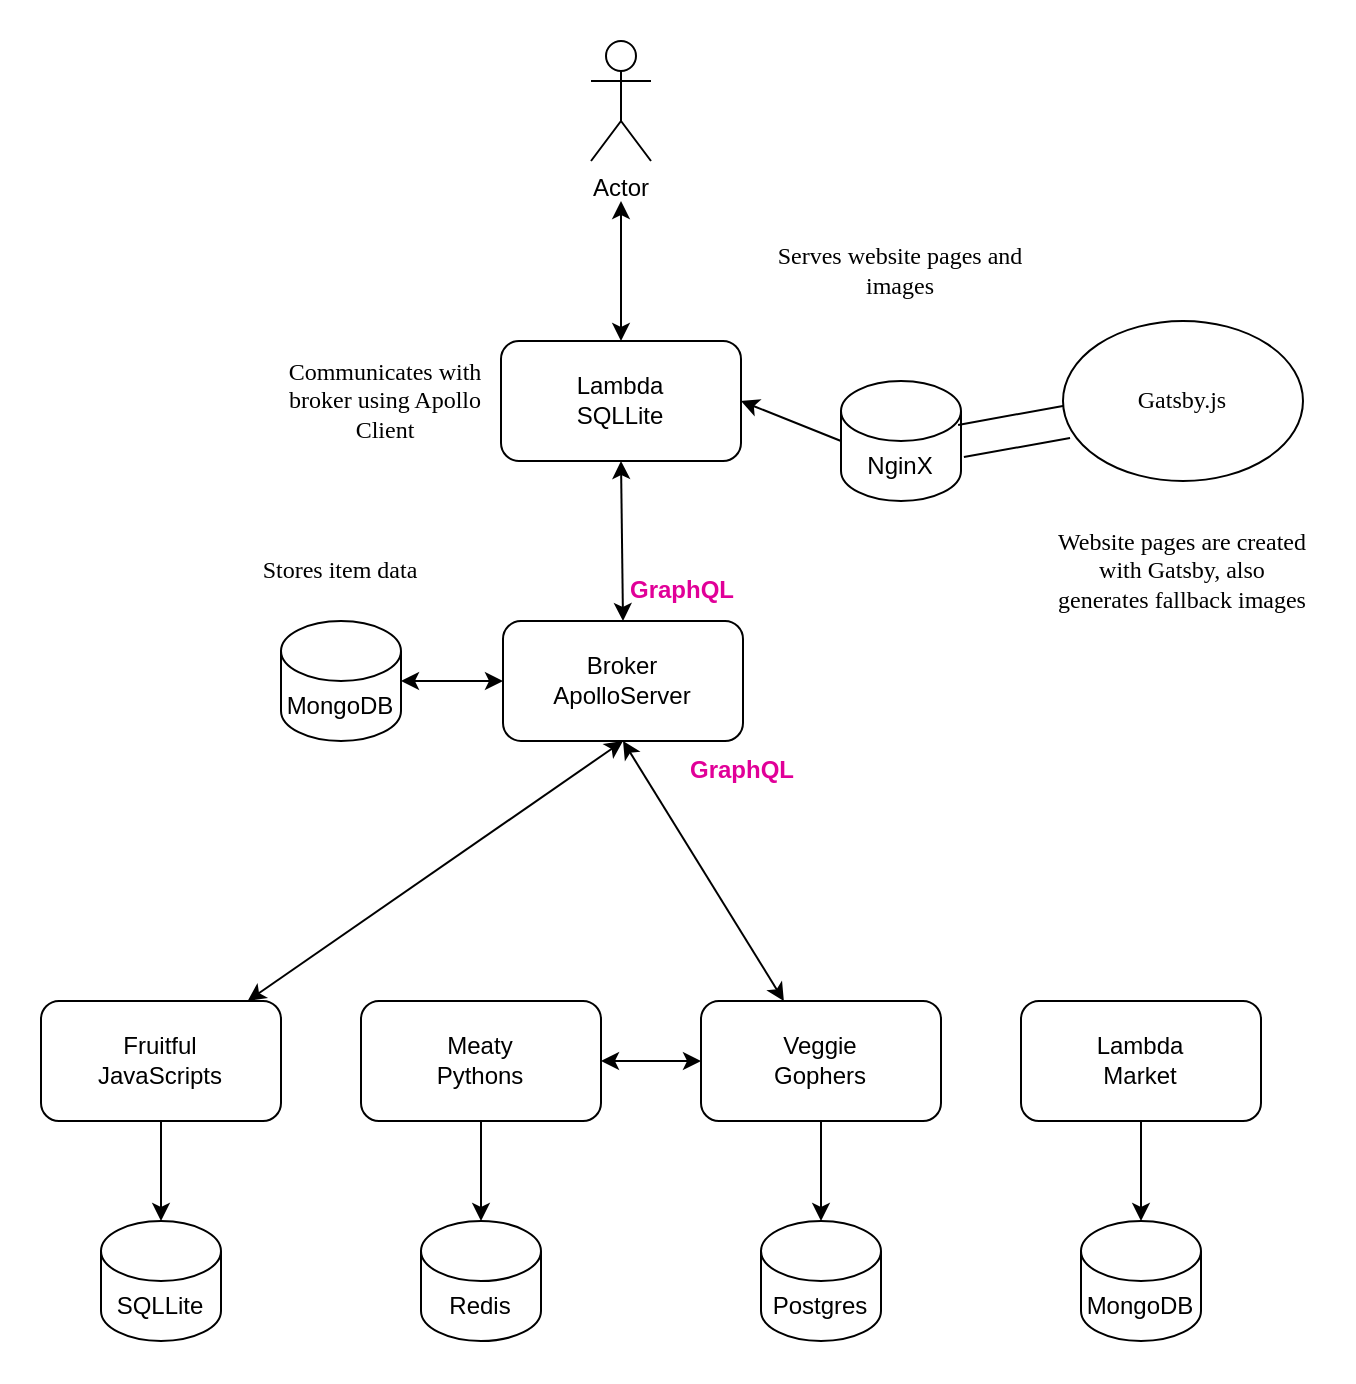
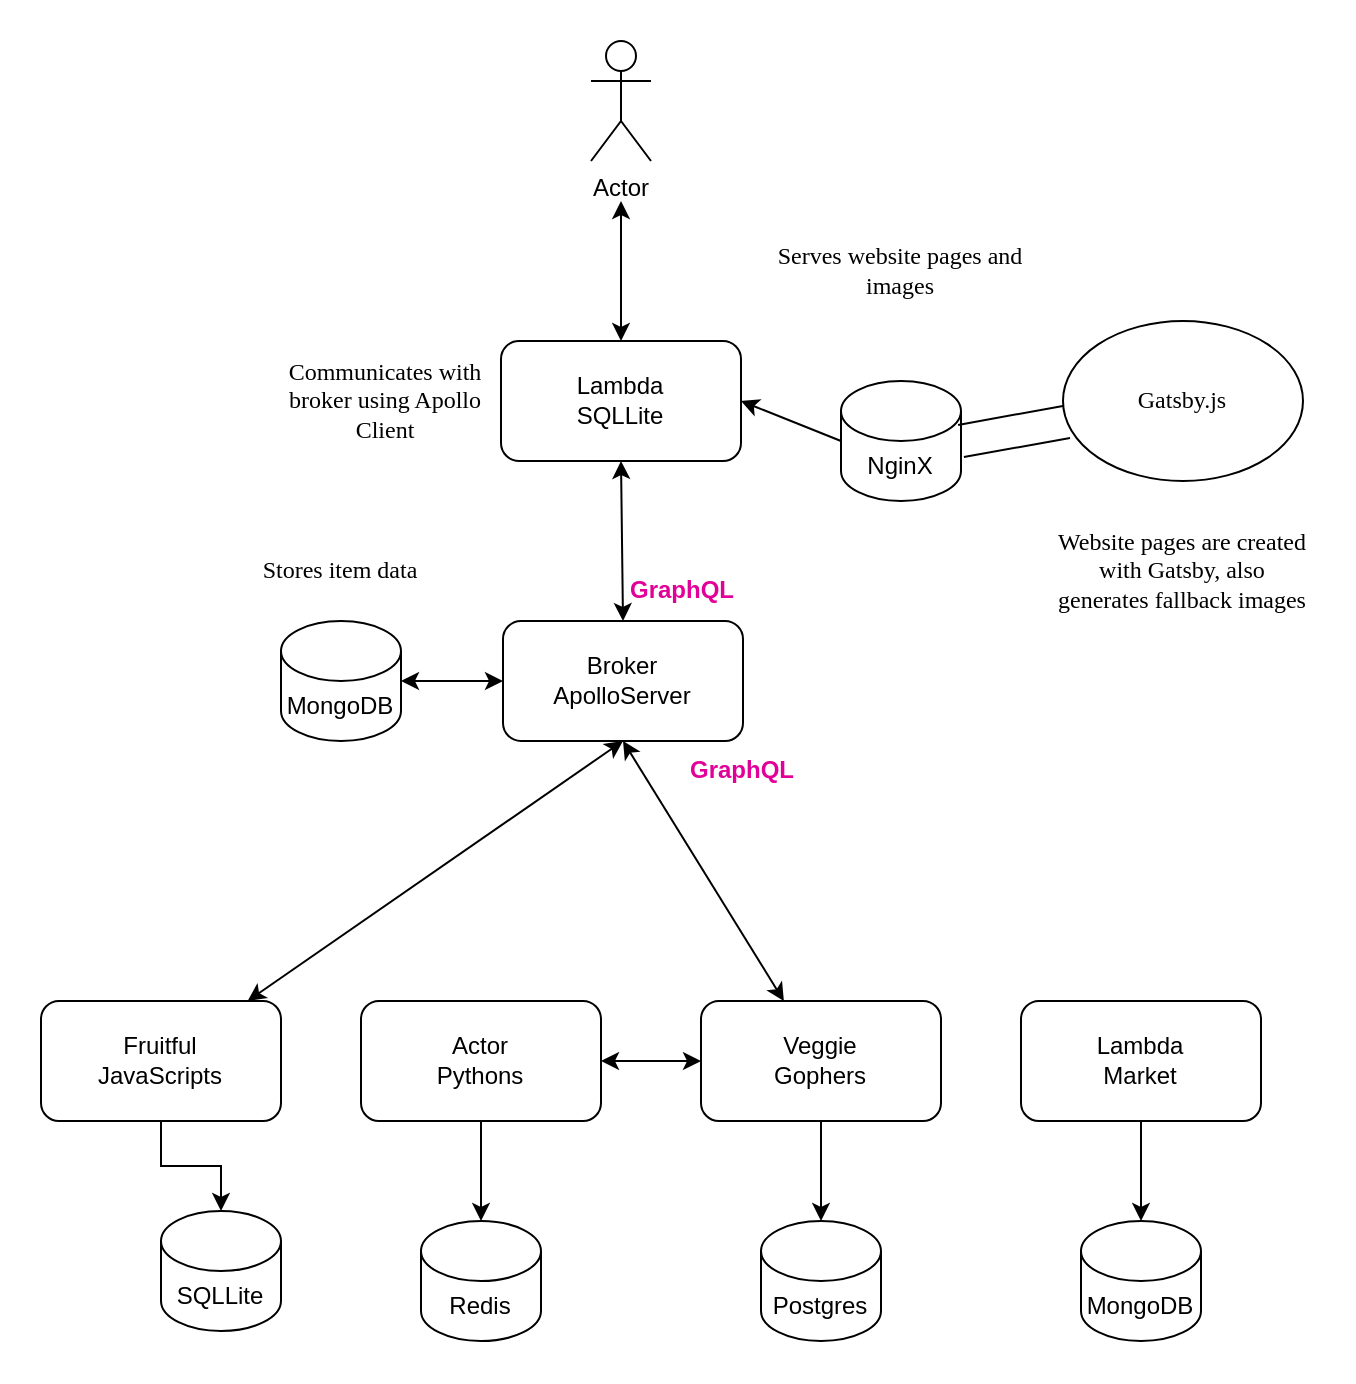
- <mxCell id="14" value="Meaty&lt;br&gt;Pythons" style="rounded=1;whiteSpace=wrap;html=1;" parent="1" vertex="1"><mxGeometry x="180" y="500" width="120" height="60" as="geometry" /></mxCell>
+ <mxCell id="14" value="Actor&lt;br&gt;Pythons" style="rounded=1;whiteSpace=wrap;html=1;" parent="1" vertex="1"><mxGeometry x="180" y="500" width="120" height="60" as="geometry" /></mxCell>
- <mxCell id="9" value="SQLLite" style="shape=cylinder3;whiteSpace=wrap;html=1;boundedLbl=1;backgroundOutline=1;size=15;" parent="1" vertex="1"><mxGeometry x="50" y="610" width="60" height="60" as="geometry" /></mxCell>
+ <mxCell id="9" value="SQLLite" style="shape=cylinder3;whiteSpace=wrap;html=1;boundedLbl=1;backgroundOutline=1;size=15;" parent="1" vertex="1"><mxGeometry x="80" y="605" width="60" height="60" as="geometry" /></mxCell>
